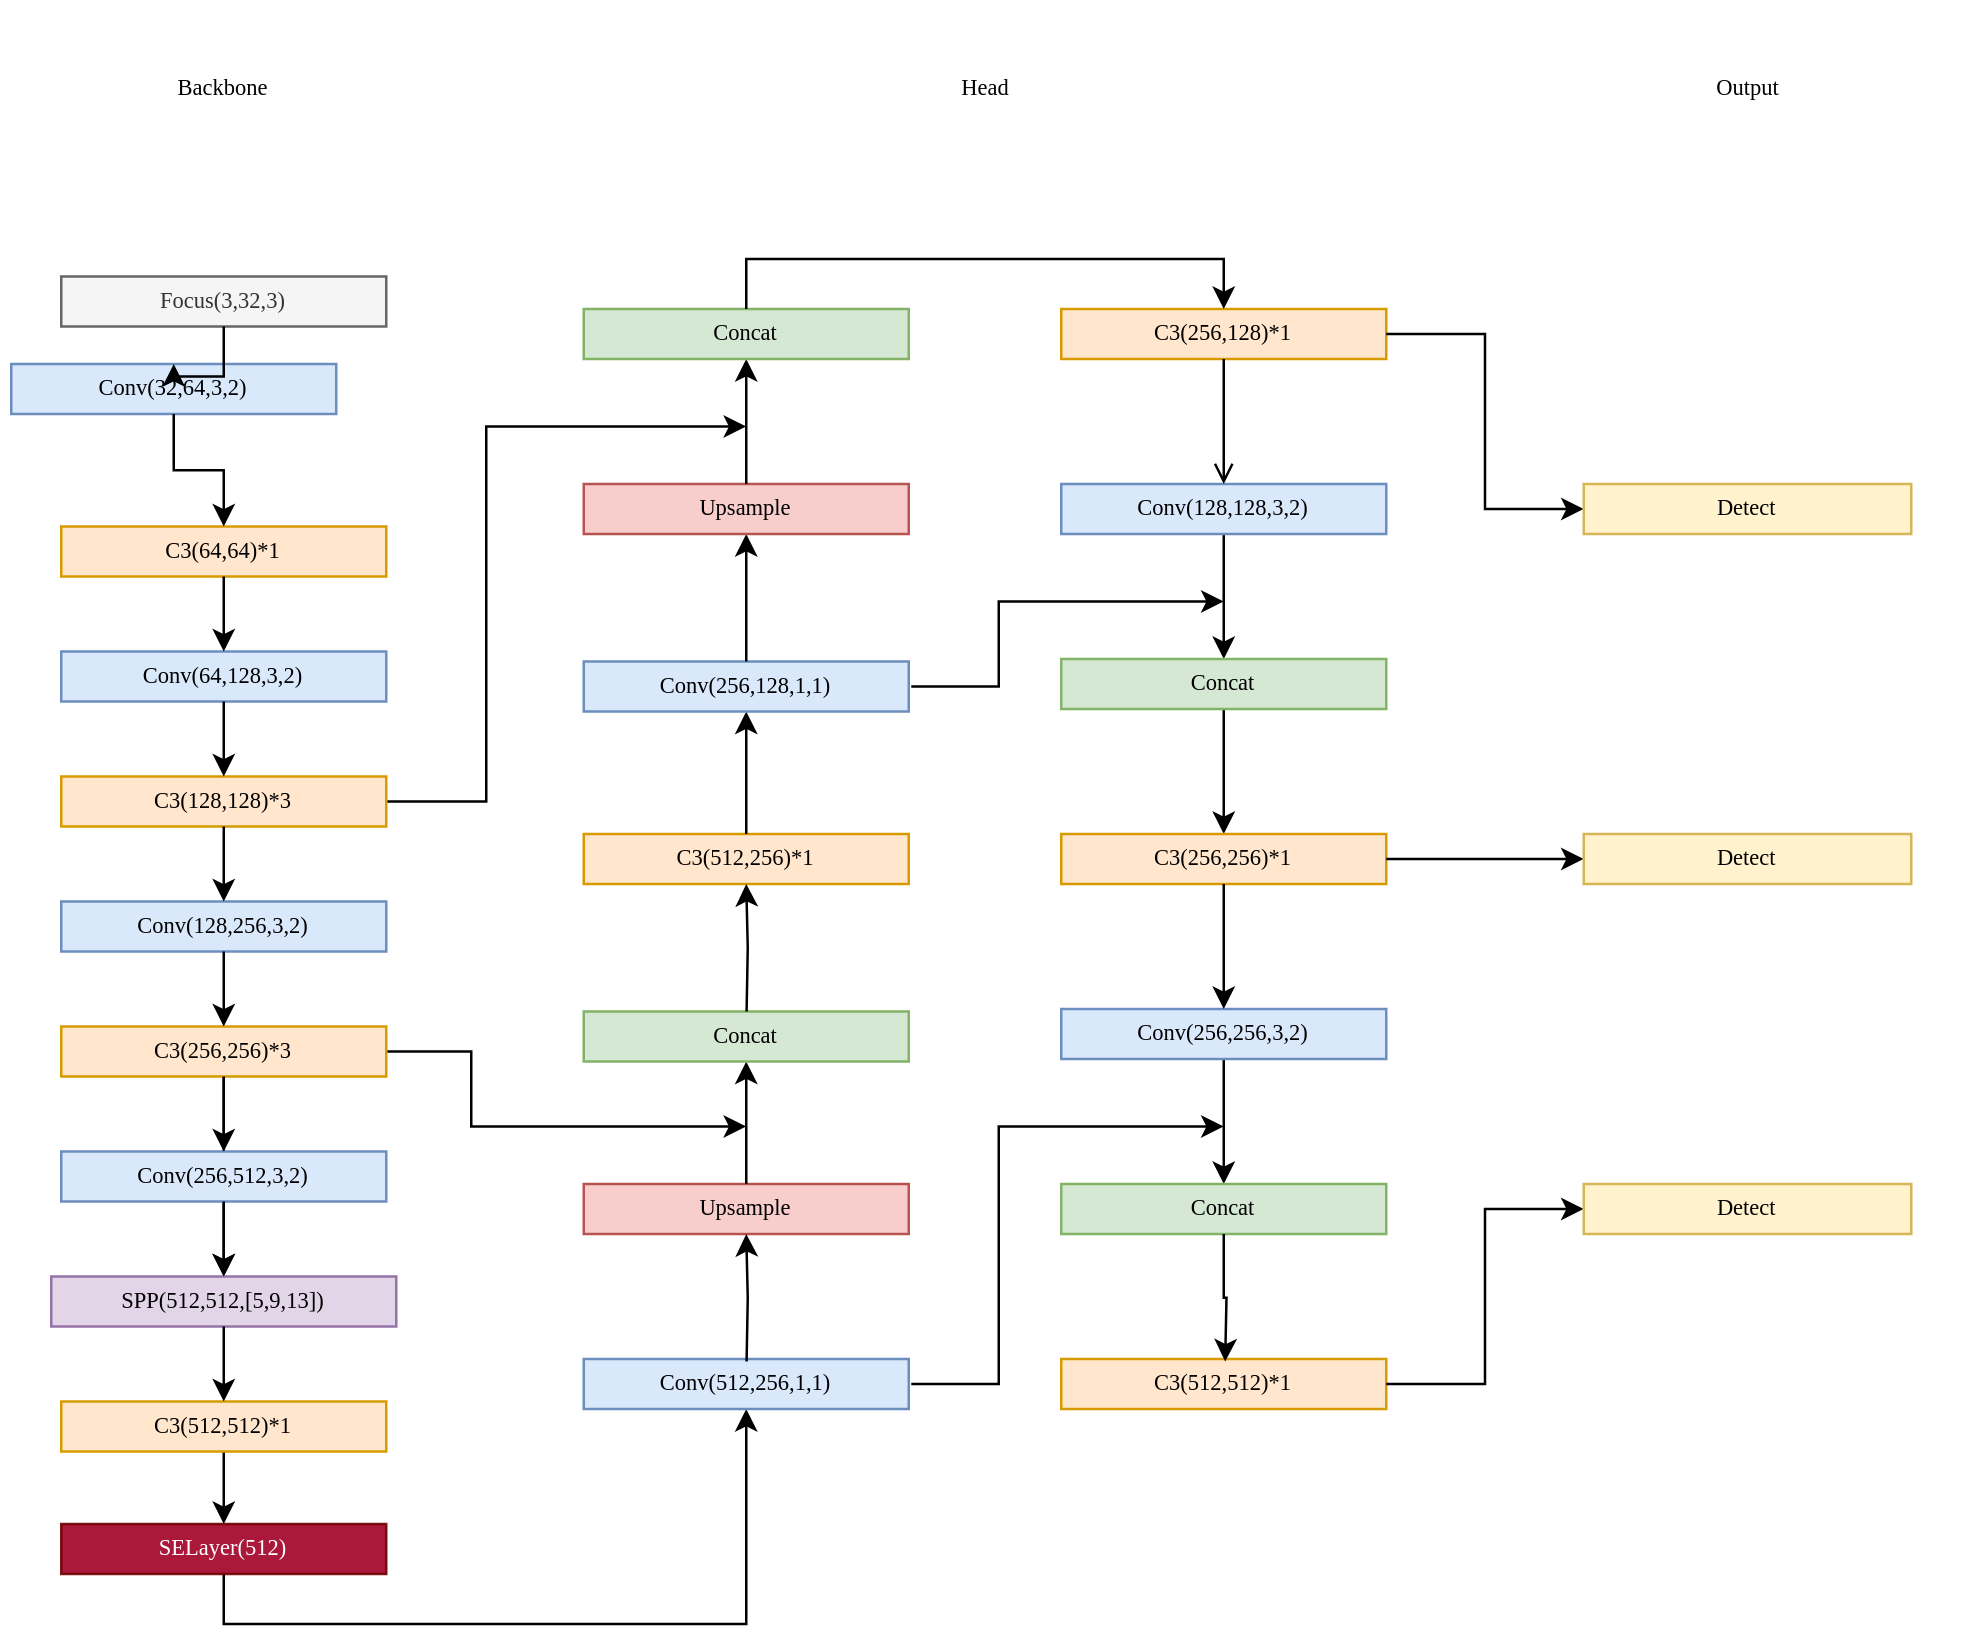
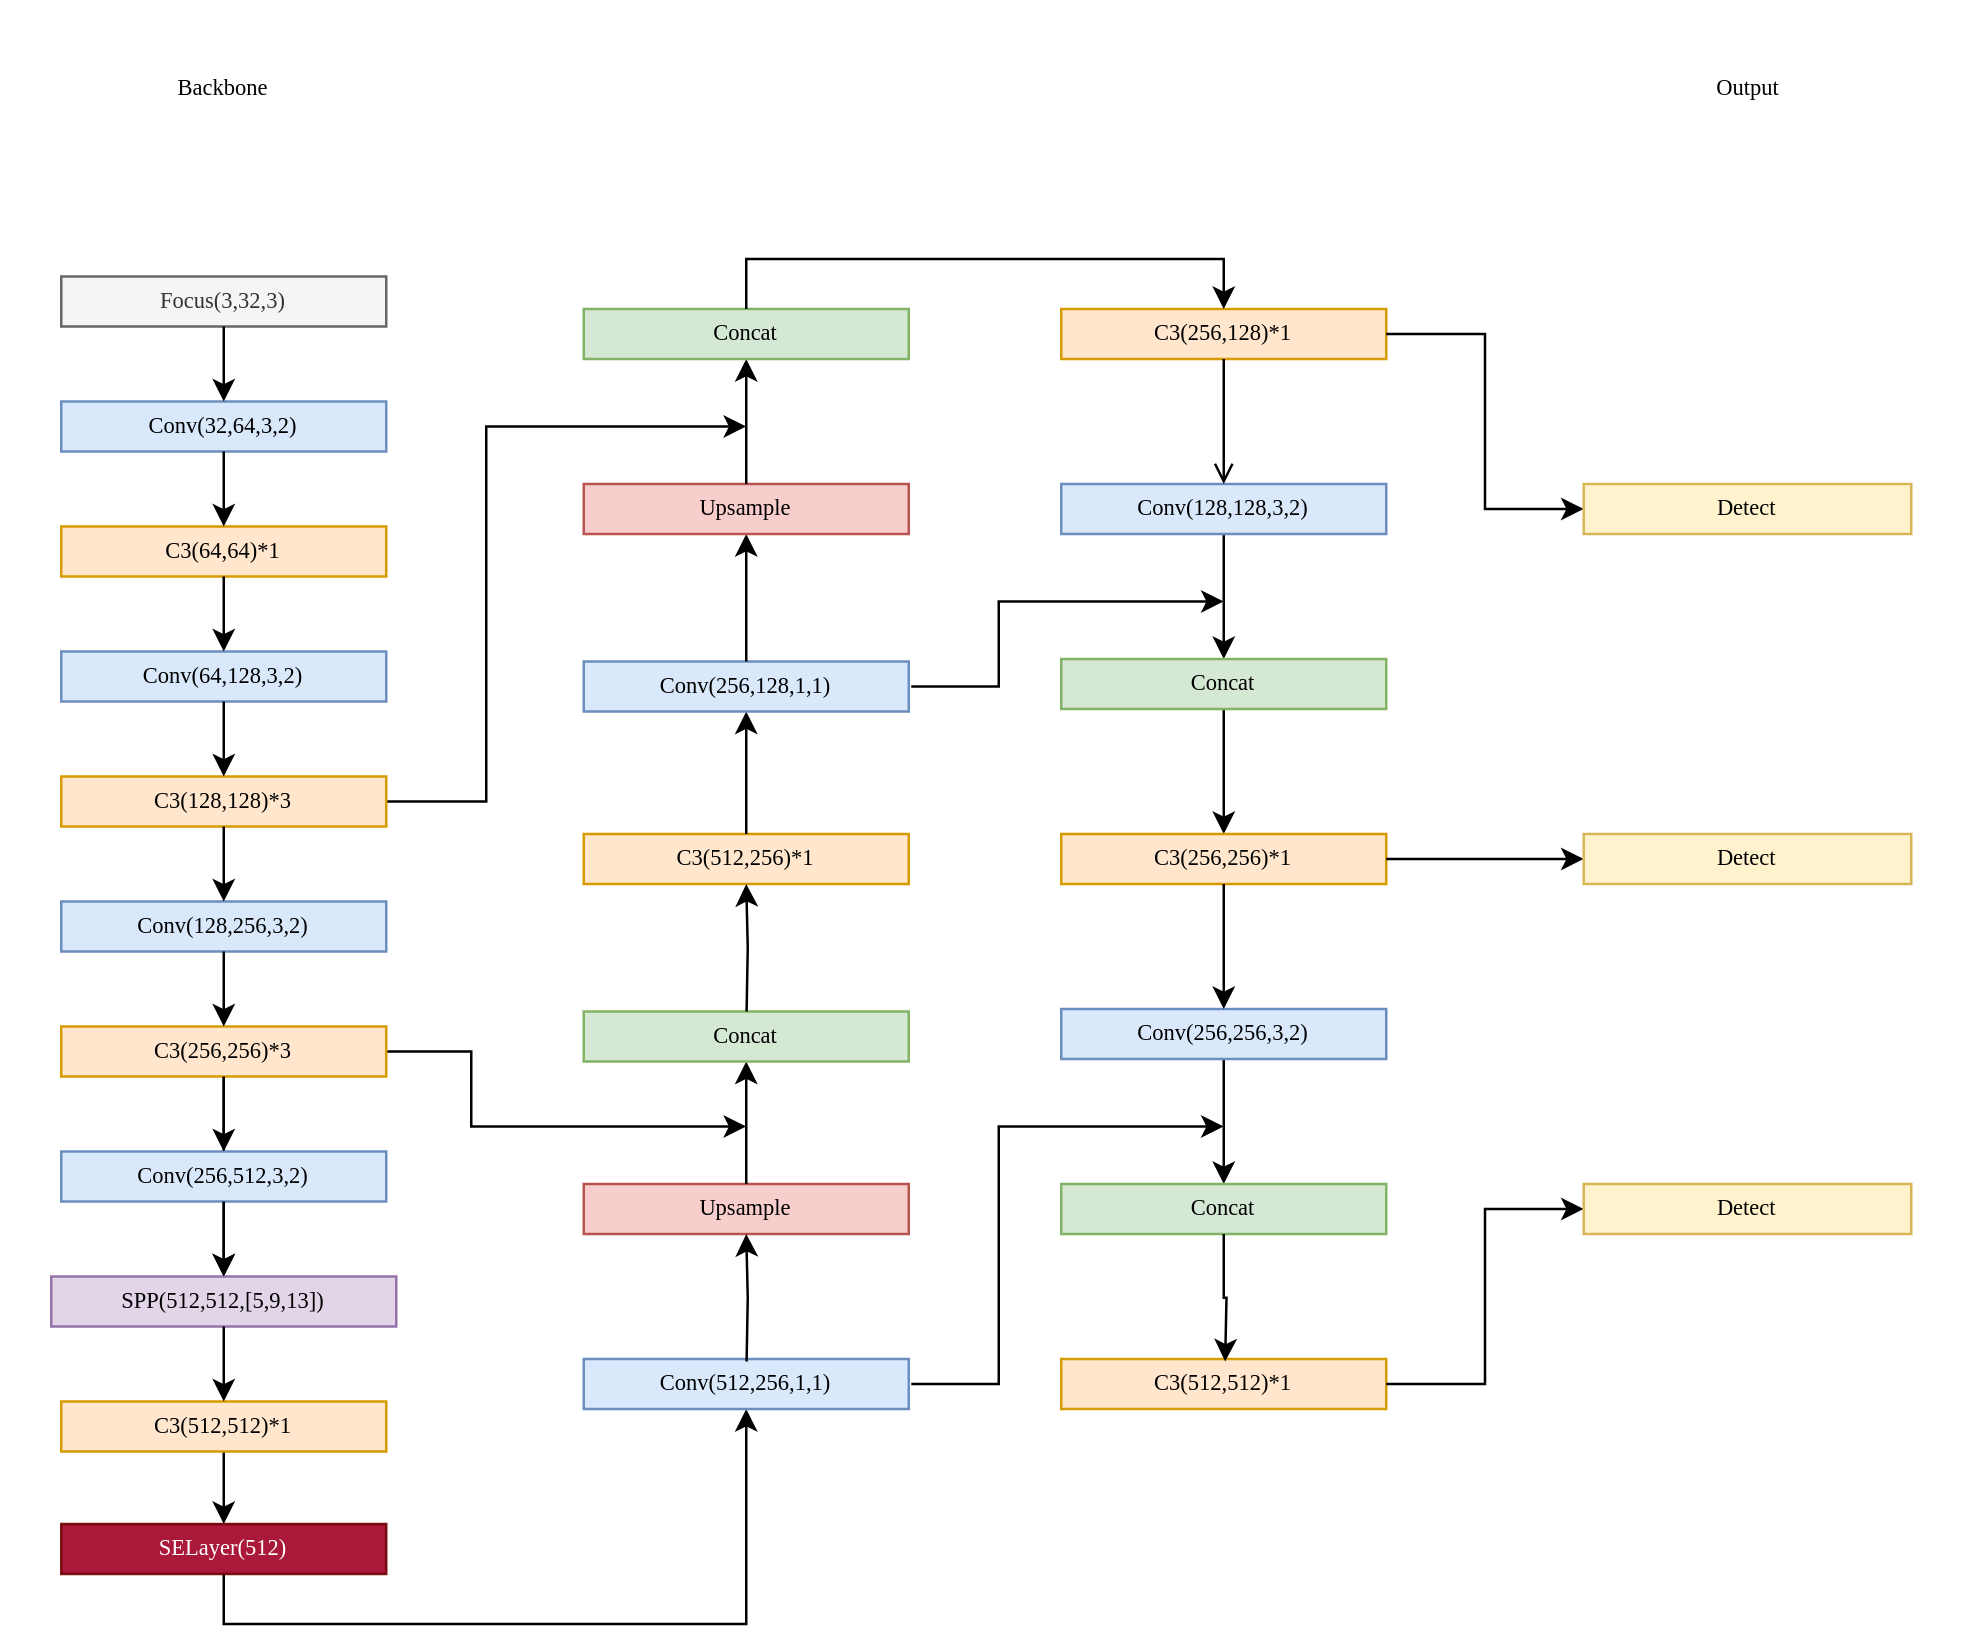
- <mxCell id="33" value="&lt;font style=&quot;font-size: 9px;&quot;&gt;Head&lt;/font&gt;" style="text;html=1;strokeColor=none;fillColor=none;align=center;verticalAlign=middle;whiteSpace=wrap;rounded=0;fontSize=9;strokeWidth=2;fontStyle=0;flipV=1;fontFamily=宋体;" parent="1" vertex="1"><mxGeometry x="364" y="20" width="60" height="30" as="geometry" /></mxCell>
- <mxCell id="44" value="Conv(32,64,3,2)" style="rounded=0;whiteSpace=wrap;html=1;fillColor=#dae8fc;strokeColor=#6c8ebf;fontFamily=宋体;fontStyle=0;fontSize=9;" parent="1" vertex="1"><mxGeometry x="4" y="145" width="130" height="20" as="geometry" /></mxCell>
+ <mxCell id="44" value="Conv(32,64,3,2)" style="rounded=0;whiteSpace=wrap;html=1;fillColor=#dae8fc;strokeColor=#6c8ebf;fontFamily=宋体;fontStyle=0;fontSize=9;" parent="1" vertex="1"><mxGeometry x="24" y="160" width="130" height="20" as="geometry" /></mxCell>
